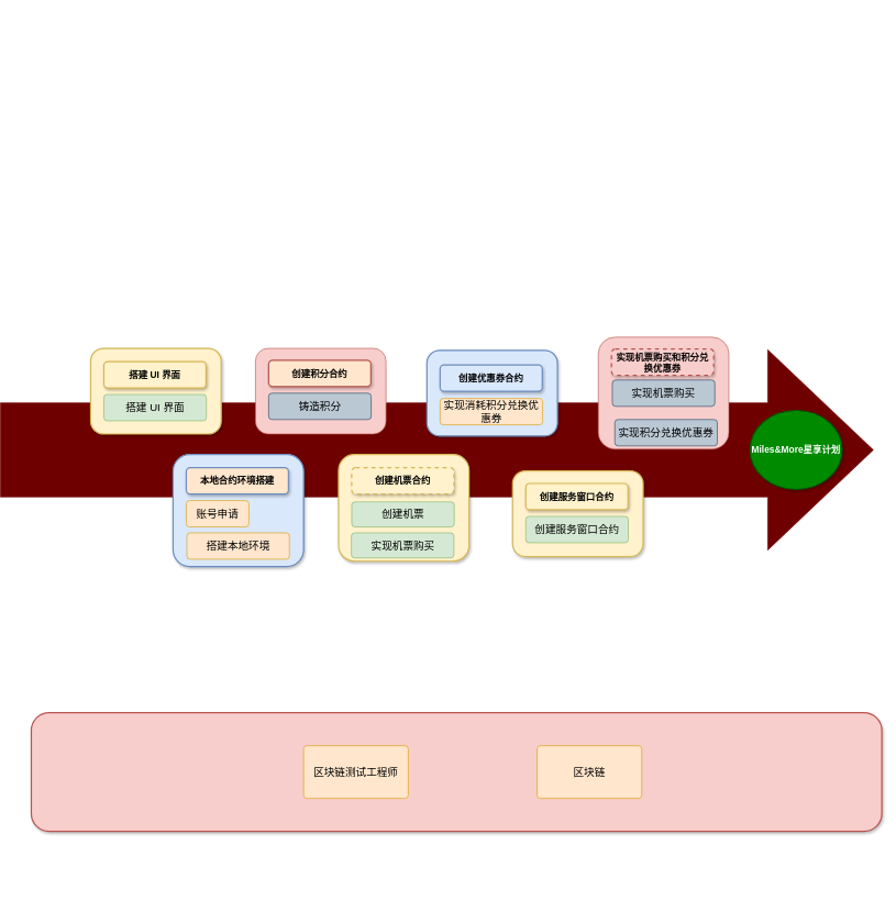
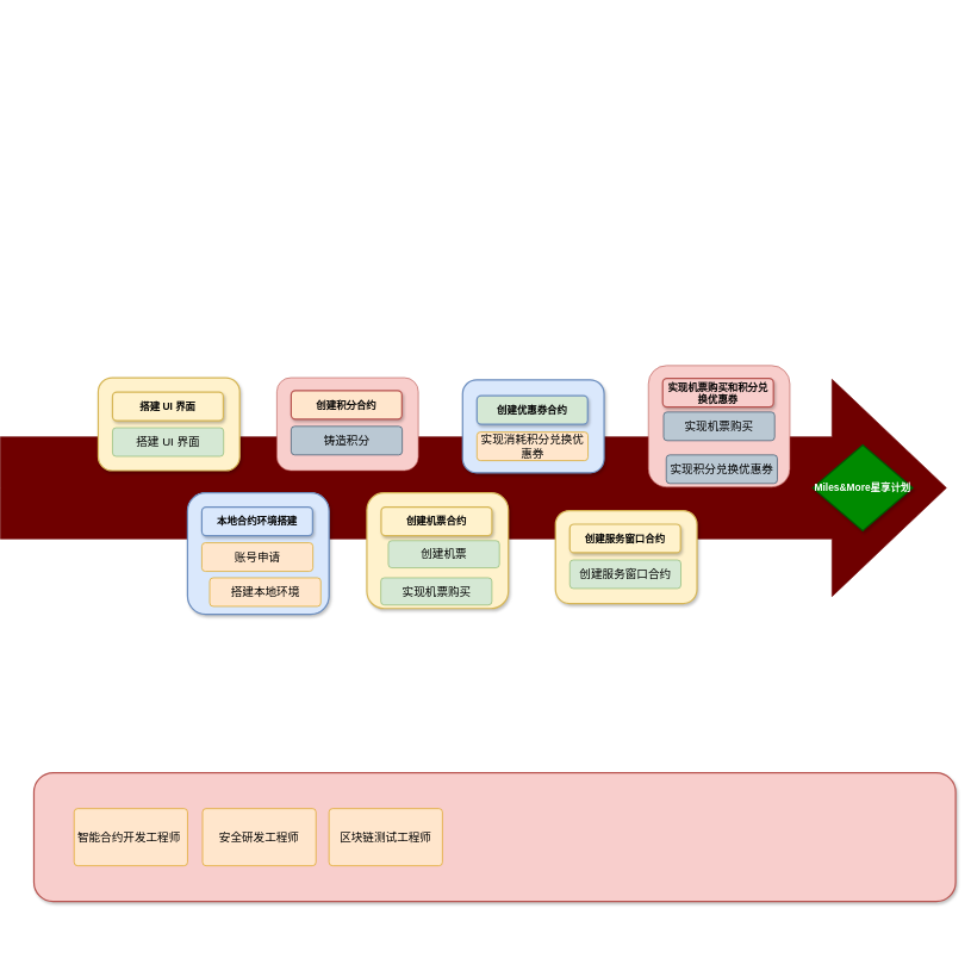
- <mxCell id="26" value="实现机票购买和积分兑换优惠券" style="rounded=1;whiteSpace=wrap;html=1;shadow=1;strokeWidth=2;fontSize=14;fillColor=#f8cecc;strokeColor=#b85450;align=center;fontStyle=1;dashed=1;" parent="1" vertex="1"><mxGeometry x="900" y="529" width="155" height="40" as="geometry" /></mxCell>
+ <mxCell id="26" value="实现机票购买和积分兑换优惠券" style="rounded=1;whiteSpace=wrap;html=1;shadow=1;strokeWidth=2;fontSize=14;fillColor=#f8cecc;strokeColor=#b85450;align=center;fontStyle=1" parent="1" vertex="1"><mxGeometry x="900" y="529" width="155" height="40" as="geometry" /></mxCell>
- <mxCell id="19" value="创建优惠券合约" style="rounded=1;whiteSpace=wrap;html=1;shadow=1;strokeWidth=2;fontSize=14;fillColor=#dae8fc;strokeColor=#6c8ebf;align=center;fontStyle=1" parent="1" vertex="1"><mxGeometry x="640" y="553" width="155" height="40" as="geometry" /></mxCell>
+ <mxCell id="19" value="创建优惠券合约" style="rounded=1;whiteSpace=wrap;html=1;shadow=1;strokeWidth=2;fontSize=14;fillColor=#d5e8d4;strokeColor=#6c8ebf;align=center;fontStyle=1;" parent="1" vertex="1"><mxGeometry x="640" y="553" width="155" height="40" as="geometry" /></mxCell>
- <mxCell id="3" value="Miles&amp;amp;More星享计划" style="ellipse;whiteSpace=wrap;html=1;rounded=1;shadow=1;strokeWidth=2;fontSize=14;align=center;fontStyle=1;fillColor=#008a00;fontColor=#ffffff;strokeColor=#005700;" parent="1" vertex="1"><mxGeometry x="1110" y="622.12" width="140" height="120" as="geometry" /></mxCell>
+ <mxCell id="3" value="Miles&amp;amp;More星享计划" style="rhombus;whiteSpace=wrap;html=1;shadow=1;strokeWidth=2;fontSize=14;align=center;fontStyle=1;fillColor=#008a00;fontColor=#ffffff;strokeColor=#005700;" parent="1" vertex="1"><mxGeometry x="1110" y="622.12" width="140" height="120" as="geometry" /></mxCell>
- <mxCell id="10" value="本地合约环境搭建" style="rounded=1;whiteSpace=wrap;html=1;shadow=1;strokeWidth=2;fontSize=14;fillColor=#ffe6cc;strokeColor=#6c8ebf;align=center;fontStyle=1;" parent="8" vertex="1"><mxGeometry x="20" y="20" width="155" height="40" as="geometry" /></mxCell>
+ <mxCell id="10" value="本地合约环境搭建" style="rounded=1;whiteSpace=wrap;html=1;shadow=1;strokeWidth=2;fontSize=14;fillColor=#dae8fc;strokeColor=#6c8ebf;align=center;fontStyle=1" parent="8" vertex="1"><mxGeometry x="20" y="20" width="155" height="40" as="geometry" /></mxCell>
- <mxCell id="15" value="创建机票合约" style="rounded=1;whiteSpace=wrap;html=1;shadow=1;strokeWidth=2;fontSize=14;fillColor=#fff2cc;strokeColor=#d6b656;align=center;fontStyle=1;dashed=1;" parent="1" vertex="1"><mxGeometry x="506" y="709" width="155" height="40" as="geometry" /></mxCell>
+ <mxCell id="15" value="创建机票合约" style="rounded=1;whiteSpace=wrap;html=1;shadow=1;strokeWidth=2;fontSize=14;fillColor=#fff2cc;strokeColor=#d6b656;align=center;fontStyle=1" parent="1" vertex="1"><mxGeometry x="506" y="709" width="155" height="40" as="geometry" /></mxCell>
- <mxCell id="11" value="账号申请" style="html=1;shadow=0;dashed=0;shape=mxgraph.bootstrap.rrect;rSize=5;strokeColor=#d79b00;strokeWidth=1;fillColor=#ffe6cc;whiteSpace=wrap;align=center;verticalAlign=middle;spacingLeft=0;fontStyle=0;fontSize=16;spacing=5;" parent="8" vertex="1"><mxGeometry x="20" y="70" width="95" height="40" as="geometry" /></mxCell>
+ <mxCell id="11" value="账号申请" style="html=1;shadow=0;dashed=0;shape=mxgraph.bootstrap.rrect;rSize=5;strokeColor=#d79b00;strokeWidth=1;fillColor=#ffe6cc;whiteSpace=wrap;align=center;verticalAlign=middle;spacingLeft=0;fontStyle=0;fontSize=16;spacing=5;" parent="8" vertex="1"><mxGeometry x="20" y="70" width="155.5" height="40" as="geometry" /></mxCell>
- <mxCell id="16" value="创建机票" style="html=1;shadow=0;dashed=0;shape=mxgraph.bootstrap.rrect;rSize=5;strokeColor=#82b366;strokeWidth=1;fillColor=#d5e8d4;whiteSpace=wrap;align=center;verticalAlign=middle;spacingLeft=0;fontStyle=0;fontSize=16;spacing=5;" parent="1" vertex="1"><mxGeometry x="506" y="761" width="155.5" height="38" as="geometry" /></mxCell>
+ <mxCell id="16" value="创建机票" style="html=1;shadow=0;dashed=0;shape=mxgraph.bootstrap.rrect;rSize=5;strokeColor=#82b366;strokeWidth=1;fillColor=#d5e8d4;whiteSpace=wrap;align=center;verticalAlign=middle;spacingLeft=0;fontStyle=0;fontSize=16;spacing=5;" parent="1" vertex="1"><mxGeometry x="516" y="756" width="155.5" height="38" as="geometry" /></mxCell>
- <mxCell id="12" value="搭建本地环境" style="html=1;shadow=0;dashed=0;shape=mxgraph.bootstrap.rrect;rSize=5;strokeColor=#d79b00;strokeWidth=1;fillColor=#ffe6cc;whiteSpace=wrap;align=center;verticalAlign=middle;spacingLeft=0;fontStyle=0;fontSize=16;spacing=5;" parent="1" vertex="1"><mxGeometry x="256" y="808" width="155.5" height="40" as="geometry" /></mxCell>
+ <mxCell id="12" value="搭建本地环境" style="html=1;shadow=0;dashed=0;shape=mxgraph.bootstrap.rrect;rSize=5;strokeColor=#d79b00;strokeWidth=1;fillColor=#ffe6cc;whiteSpace=wrap;align=center;verticalAlign=middle;spacingLeft=0;fontStyle=0;fontSize=16;spacing=5;" parent="1" vertex="1"><mxGeometry x="266" y="808" width="155.5" height="40" as="geometry" /></mxCell>
+ <mxCell id="32" value="&lt;div&gt;智能合约开发工程师&amp;nbsp;&lt;/div&gt;" style="html=1;shadow=0;dashed=0;shape=mxgraph.bootstrap.rrect;rSize=5;strokeColor=#d79b00;strokeWidth=1;fillColor=#ffe6cc;whiteSpace=wrap;align=center;verticalAlign=middle;spacingLeft=0;fontStyle=0;fontSize=16;spacing=5;" vertex="1" parent="1"><mxGeometry x="76.25" y="1131" width="158.75" height="80" as="geometry" /></mxCell>
+ <mxCell id="33" value="&lt;div&gt;安全研发工程师&lt;/div&gt;" style="html=1;shadow=0;dashed=0;shape=mxgraph.bootstrap.rrect;rSize=5;strokeColor=#d79b00;strokeWidth=1;fillColor=#ffe6cc;whiteSpace=wrap;align=center;verticalAlign=middle;spacingLeft=0;fontStyle=0;fontSize=16;spacing=5;" vertex="1" parent="1"><mxGeometry x="256" y="1131" width="158.75" height="80" as="geometry" /></mxCell>
- <mxCell id="35" value="&lt;div&gt;区块链&lt;/div&gt;" style="html=1;shadow=0;dashed=0;shape=mxgraph.bootstrap.rrect;rSize=5;strokeColor=#d79b00;strokeWidth=1;fillColor=#ffe6cc;whiteSpace=wrap;align=center;verticalAlign=middle;spacingLeft=0;fontStyle=0;fontSize=16;spacing=5;" vertex="1" parent="1"><mxGeometry x="787.12" y="1131" width="158.75" height="80" as="geometry" /></mxCell>
